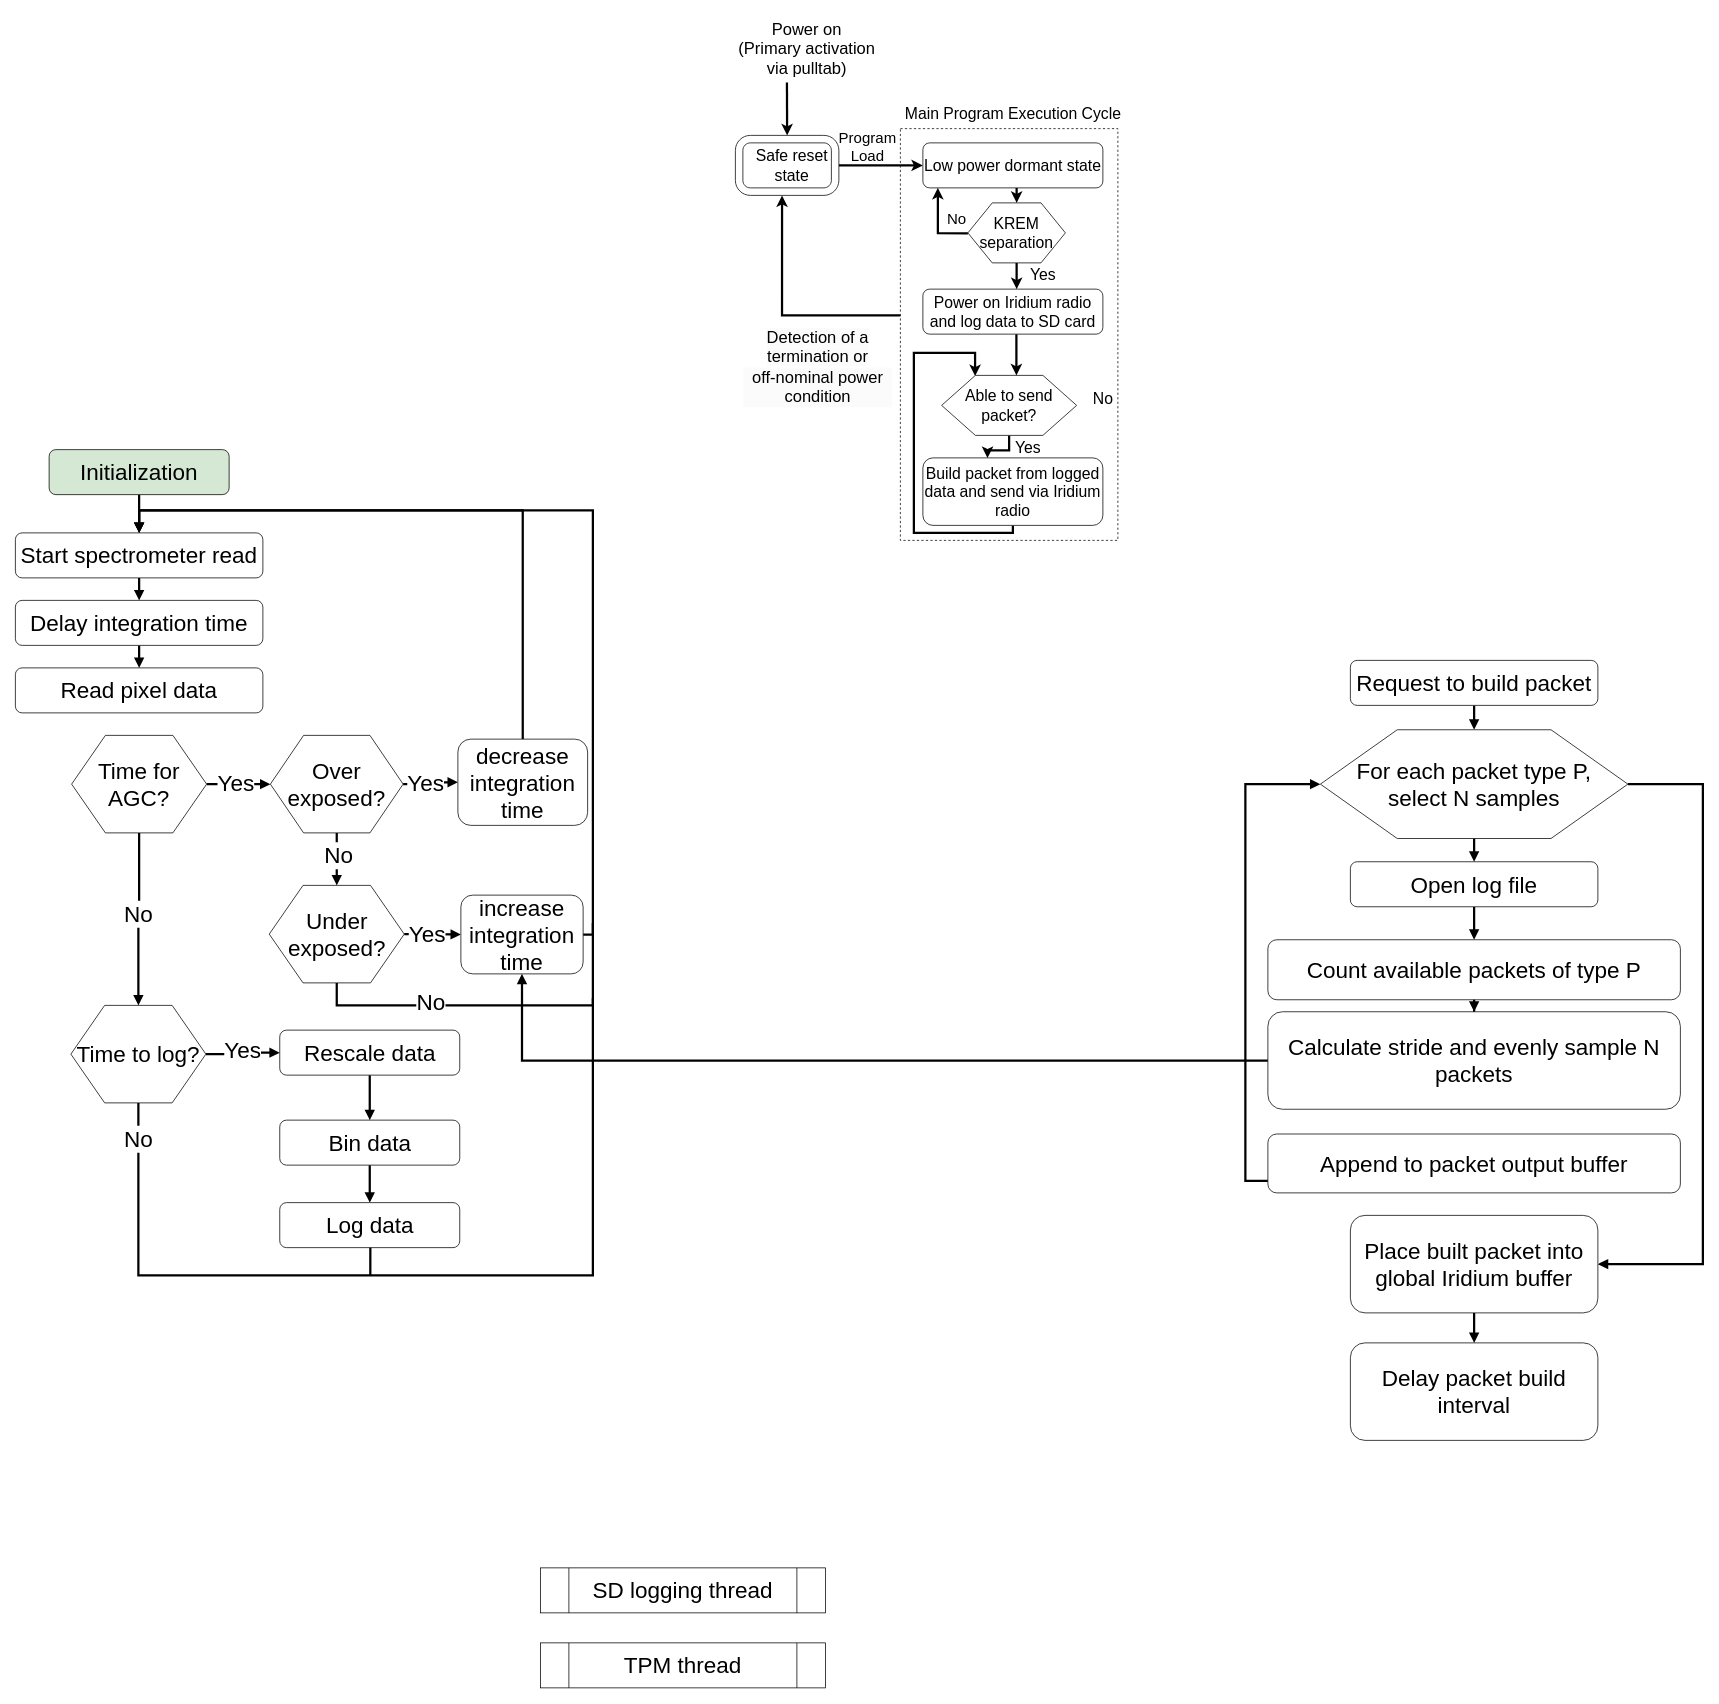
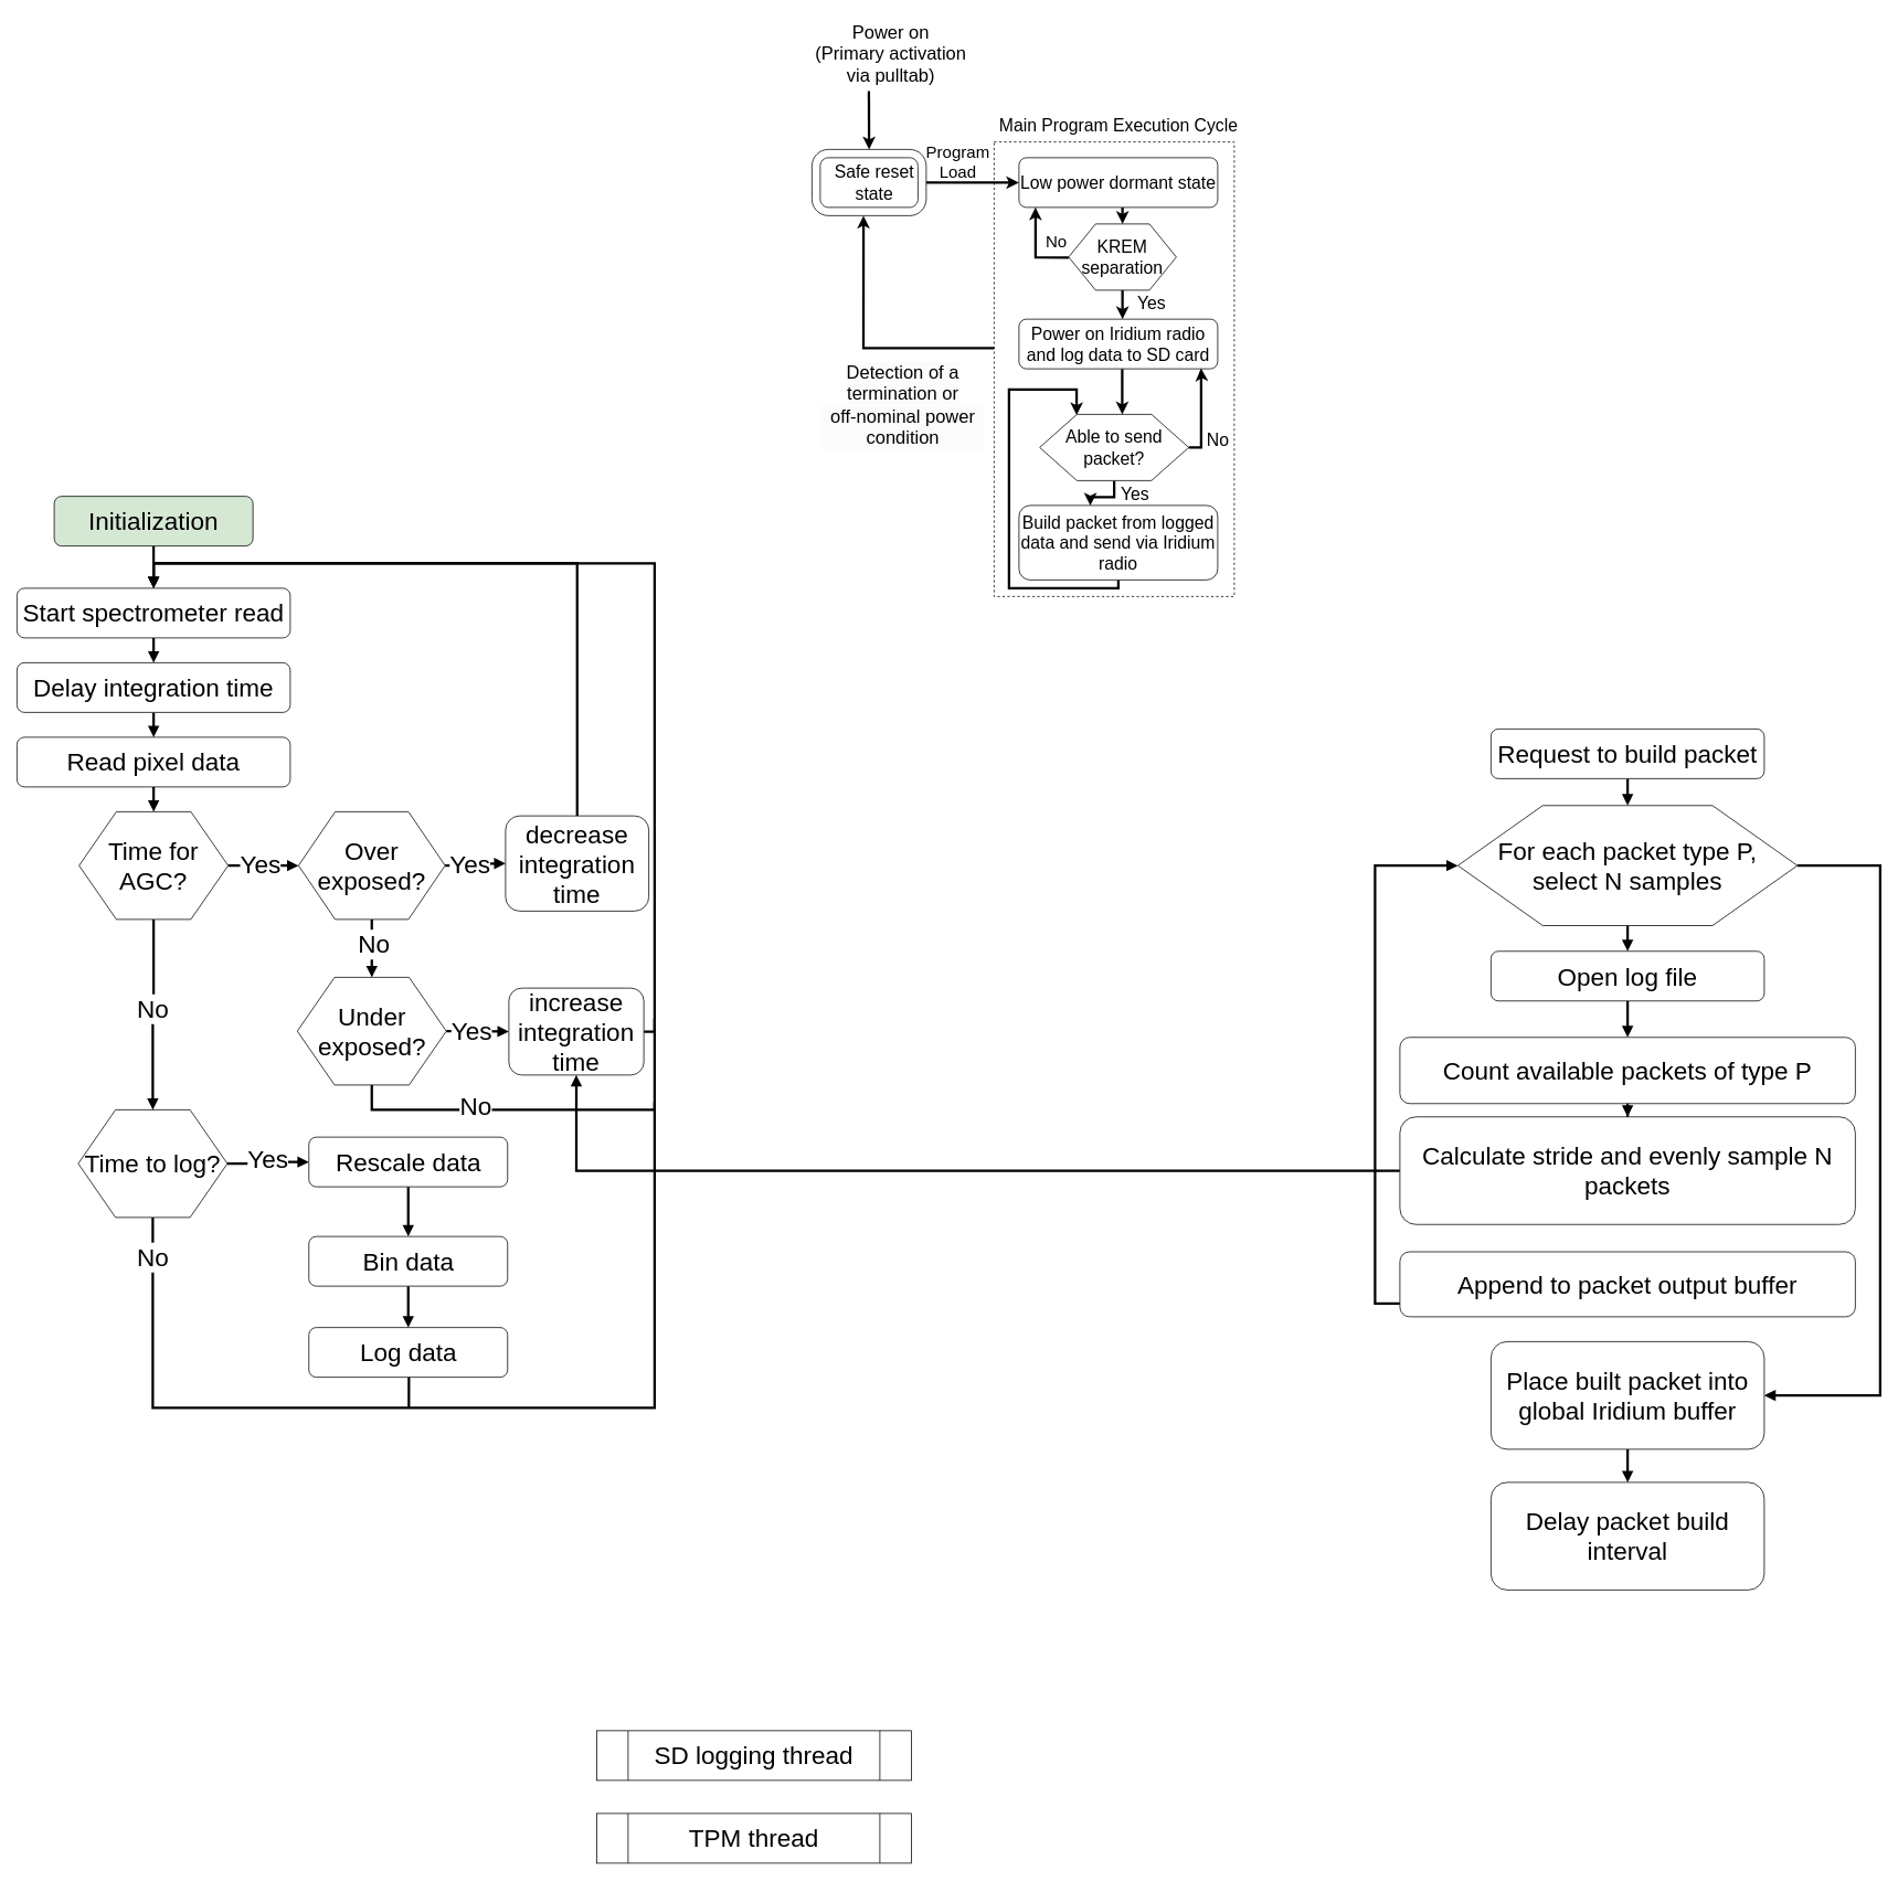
+ <mxCell id="19" style="edgeStyle=orthogonalEdgeStyle;rounded=0;orthogonalLoop=1;jettySize=auto;html=1;exitX=1;exitY=0.5;exitDx=0;exitDy=0;entryX=0.916;entryY=0.992;entryDx=0;entryDy=0;entryPerimeter=0;fontSize=14;strokeWidth=3;" parent="1" source="20" target="17" edge="1"><mxGeometry relative="1" as="geometry"><Array as="points"><mxPoint x="1450" y="540" /><mxPoint x="1450" y="447" /><mxPoint x="1450" y="447" /></Array></mxGeometry></mxCell>
+ <mxCell id="31" style="edgeStyle=orthogonalEdgeStyle;rounded=0;orthogonalLoop=1;jettySize=auto;html=1;entryX=0.5;entryY=0;entryDx=0;entryDy=0;strokeWidth=3;endArrow=block;endFill=1;" parent="1" source="32" target="47" edge="1"><mxGeometry relative="1" as="geometry" /></mxCell>
